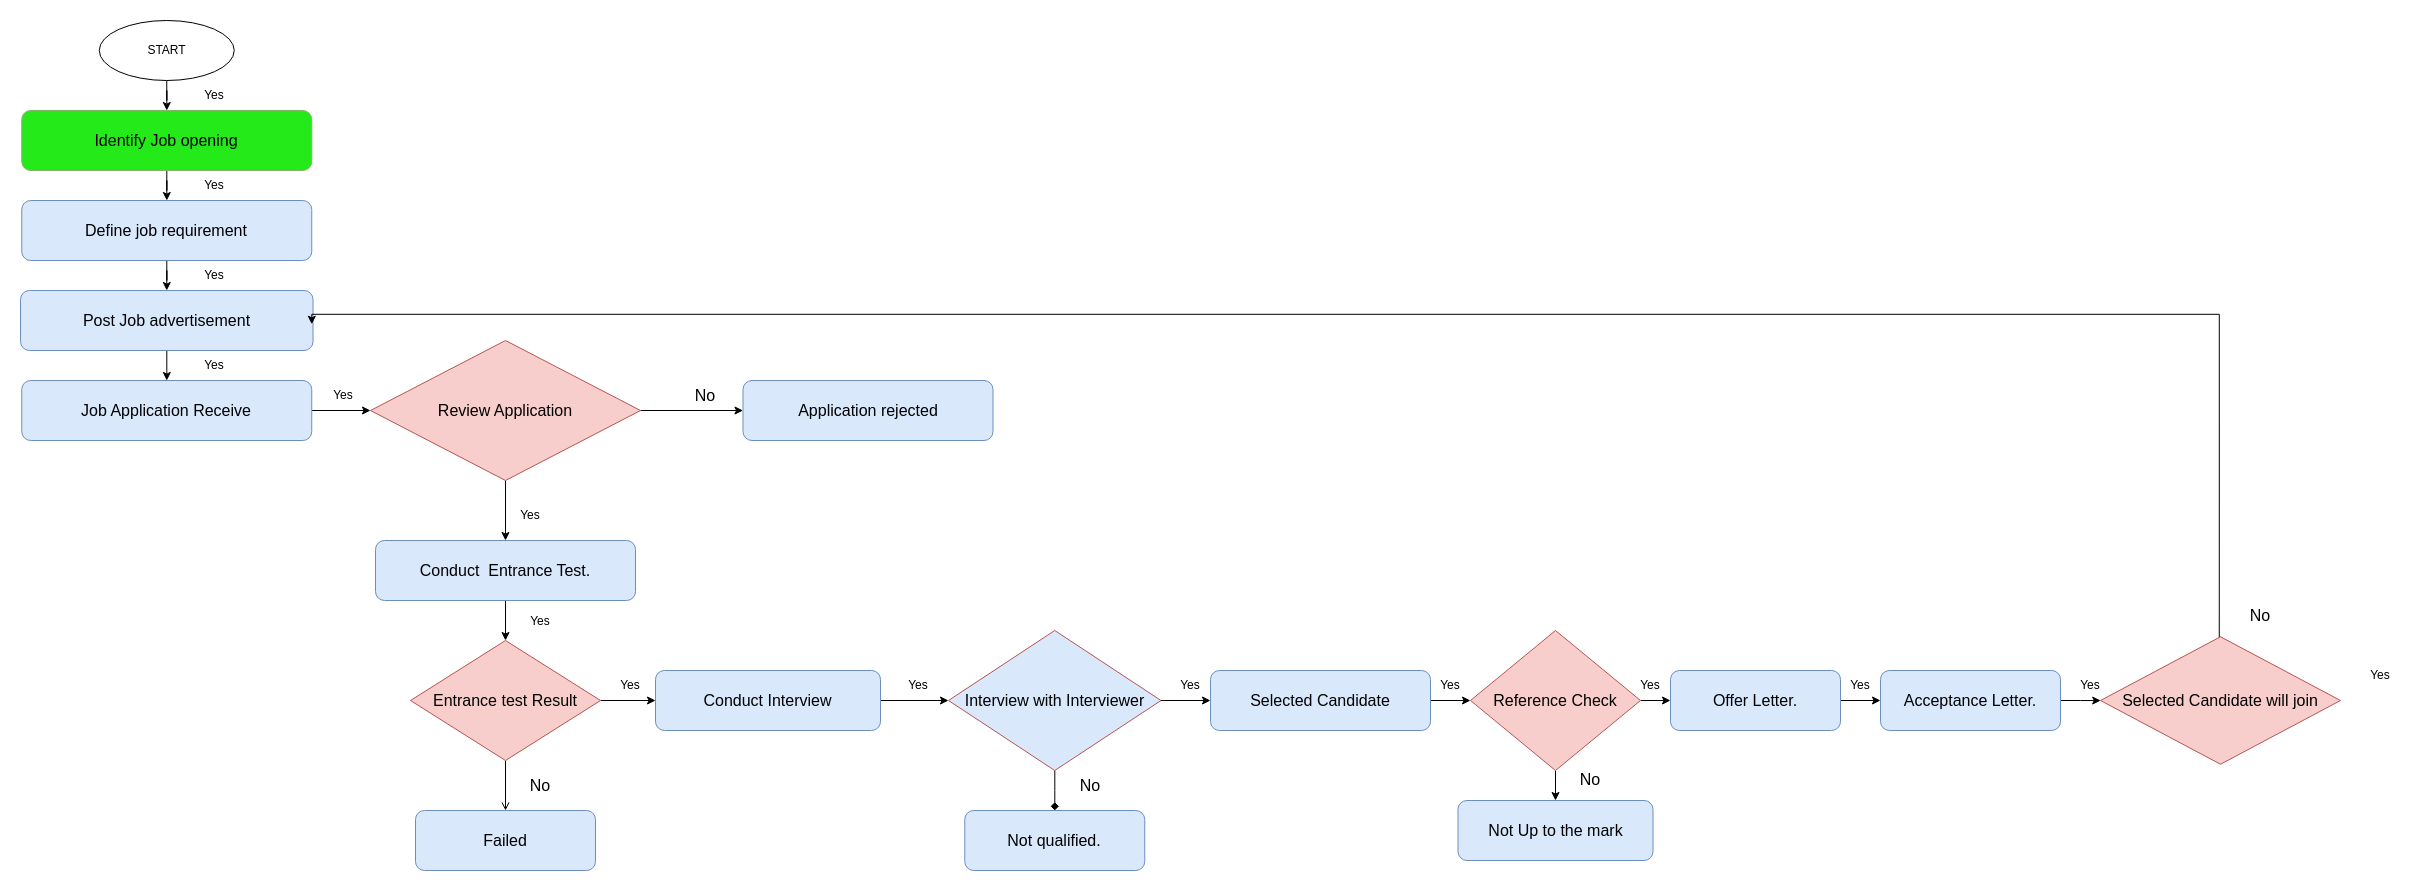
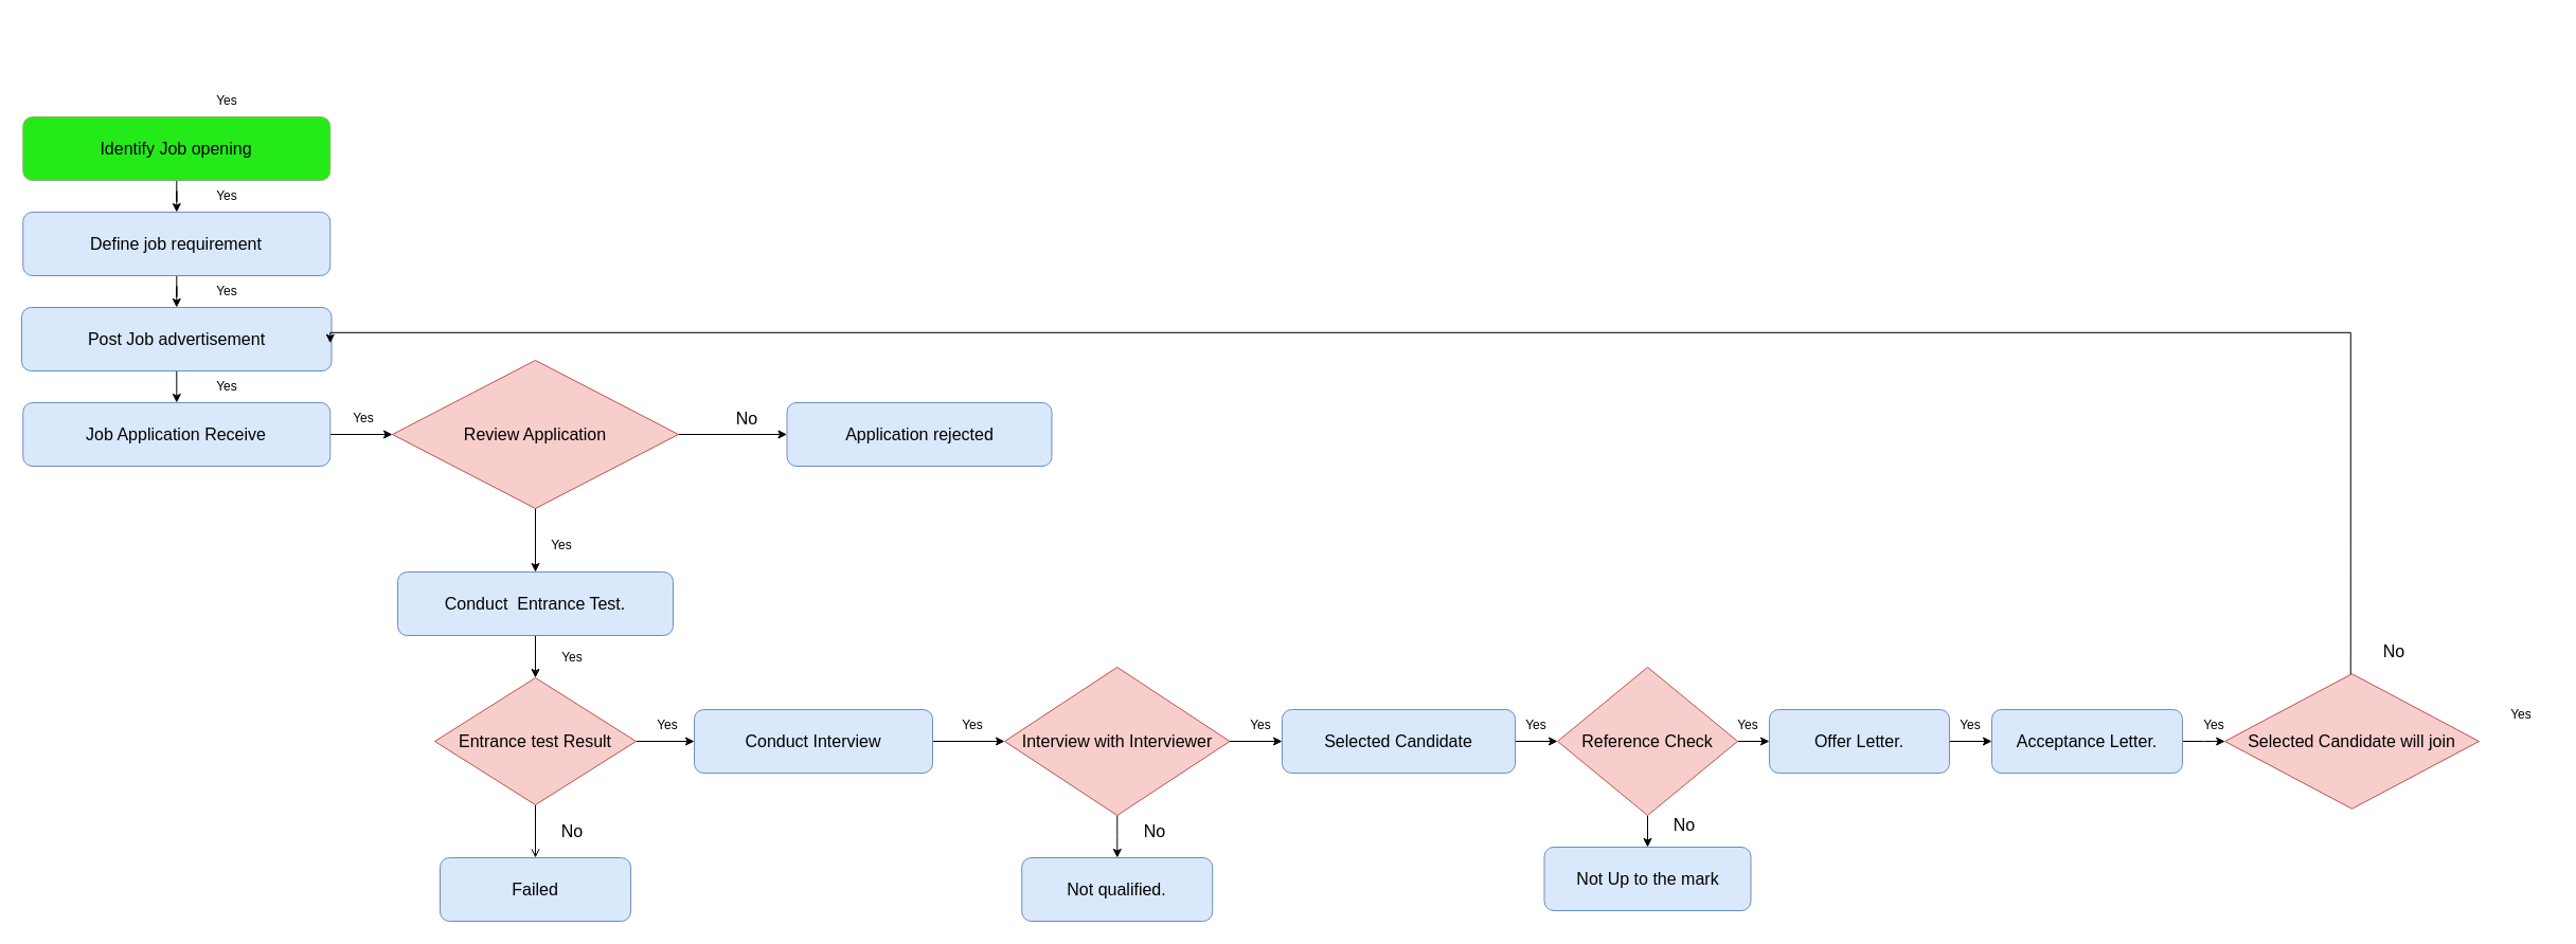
- <mxCell id="3" value="START" style="ellipse;whiteSpace=wrap;html=1;" parent="1" vertex="1"><mxGeometry x="98.75" y="20" width="135" height="60" as="geometry" /></mxCell>
- <mxCell id="2" value="" style="edgeStyle=orthogonalEdgeStyle;rounded=0;orthogonalLoop=1;jettySize=auto;html=1;" parent="1" source="3" target="5" edge="1"><mxGeometry relative="1" as="geometry" /></mxCell>
- <mxCell id="37" value="&lt;font style=&quot;font-size: 16px;&quot;&gt;Interview with Interviewer&lt;/font&gt;" style="rhombus;whiteSpace=wrap;html=1;fillColor=#dae8fc;strokeColor=#b85450;" vertex="1" parent="1"><mxGeometry x="948" y="630" width="212.5" height="140" as="geometry" /></mxCell>
+ <mxCell id="37" value="&lt;font style=&quot;font-size: 16px;&quot;&gt;Interview with Interviewer&lt;/font&gt;" style="rhombus;whiteSpace=wrap;html=1;fillColor=#f8cecc;strokeColor=#b85450;" vertex="1" parent="1"><mxGeometry x="948" y="630" width="212.5" height="140" as="geometry" /></mxCell>
- <mxCell id="35" value="" style="edgeStyle=orthogonalEdgeStyle;rounded=0;orthogonalLoop=1;jettySize=auto;html=1;endArrow=diamond;" edge="1" parent="1" source="37" target="38"><mxGeometry relative="1" as="geometry" /></mxCell>
+ <mxCell id="35" value="" style="edgeStyle=orthogonalEdgeStyle;rounded=0;orthogonalLoop=1;jettySize=auto;html=1;" edge="1" parent="1" source="37" target="38"><mxGeometry relative="1" as="geometry" /></mxCell>
